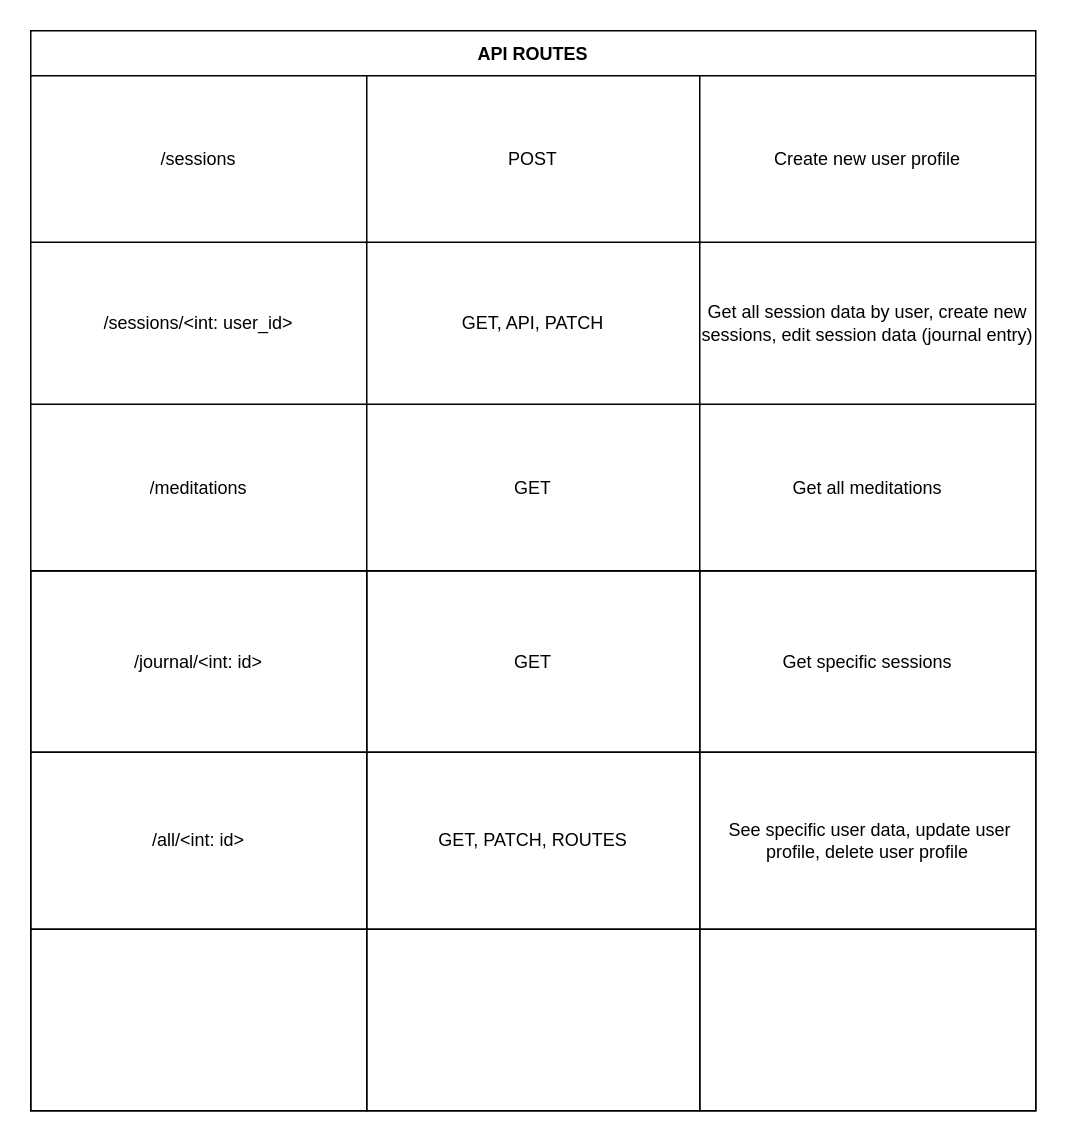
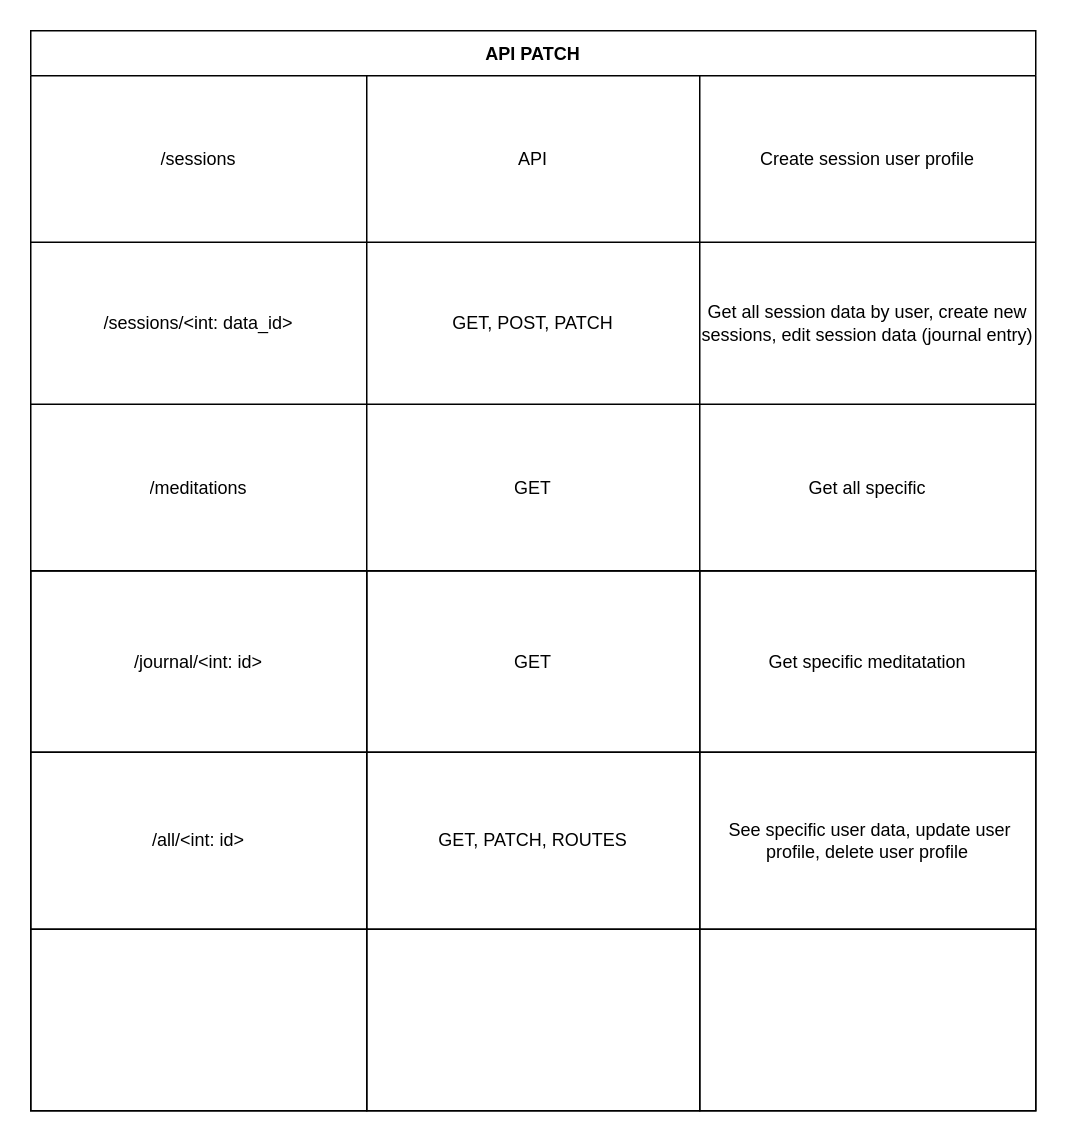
- <mxCell id="2" value="API ROUTES" style="shape=table;startSize=30;container=1;collapsible=0;childLayout=tableLayout;fontStyle=1;align=center;" vertex="1" parent="1"><mxGeometry x="20" y="20" width="670" height="360" as="geometry" /></mxCell>
+ <mxCell id="2" value="API PATCH" style="shape=table;startSize=30;container=1;collapsible=0;childLayout=tableLayout;fontStyle=1;align=center;" vertex="1" parent="1"><mxGeometry x="20" y="20" width="670" height="360" as="geometry" /></mxCell>
- <mxCell id="5" value="POST" style="shape=partialRectangle;html=1;whiteSpace=wrap;connectable=0;fillColor=none;top=0;left=0;bottom=0;right=0;overflow=hidden;" vertex="1" parent="3"><mxGeometry x="224" width="222" height="111" as="geometry"><mxRectangle width="222" height="111" as="alternateBounds" /></mxGeometry></mxCell>
+ <mxCell id="5" value="API" style="shape=partialRectangle;html=1;whiteSpace=wrap;connectable=0;fillColor=none;top=0;left=0;bottom=0;right=0;overflow=hidden;" vertex="1" parent="3"><mxGeometry x="224" width="222" height="111" as="geometry"><mxRectangle width="222" height="111" as="alternateBounds" /></mxGeometry></mxCell>
- <mxCell id="6" value="Create new user profile" style="shape=partialRectangle;html=1;whiteSpace=wrap;connectable=0;fillColor=none;top=0;left=0;bottom=0;right=0;overflow=hidden;" vertex="1" parent="3"><mxGeometry x="446" width="224" height="111" as="geometry"><mxRectangle width="224" height="111" as="alternateBounds" /></mxGeometry></mxCell>
+ <mxCell id="6" value="Create session user profile" style="shape=partialRectangle;html=1;whiteSpace=wrap;connectable=0;fillColor=none;top=0;left=0;bottom=0;right=0;overflow=hidden;" vertex="1" parent="3"><mxGeometry x="446" width="224" height="111" as="geometry"><mxRectangle width="224" height="111" as="alternateBounds" /></mxGeometry></mxCell>
- <mxCell id="8" value="/sessions/&amp;lt;int: user_id&amp;gt;" style="shape=partialRectangle;html=1;whiteSpace=wrap;connectable=0;fillColor=none;top=0;left=0;bottom=0;right=0;overflow=hidden;" vertex="1" parent="7"><mxGeometry width="224" height="108" as="geometry"><mxRectangle width="224" height="108" as="alternateBounds" /></mxGeometry></mxCell>
+ <mxCell id="8" value="/sessions/&amp;lt;int: data_id&amp;gt;" style="shape=partialRectangle;html=1;whiteSpace=wrap;connectable=0;fillColor=none;top=0;left=0;bottom=0;right=0;overflow=hidden;" vertex="1" parent="7"><mxGeometry width="224" height="108" as="geometry"><mxRectangle width="224" height="108" as="alternateBounds" /></mxGeometry></mxCell>
- <mxCell id="9" value="GET, API, PATCH" style="shape=partialRectangle;html=1;whiteSpace=wrap;connectable=0;fillColor=none;top=0;left=0;bottom=0;right=0;overflow=hidden;" vertex="1" parent="7"><mxGeometry x="224" width="222" height="108" as="geometry"><mxRectangle width="222" height="108" as="alternateBounds" /></mxGeometry></mxCell>
+ <mxCell id="9" value="GET, POST, PATCH" style="shape=partialRectangle;html=1;whiteSpace=wrap;connectable=0;fillColor=none;top=0;left=0;bottom=0;right=0;overflow=hidden;" vertex="1" parent="7"><mxGeometry x="224" width="222" height="108" as="geometry"><mxRectangle width="222" height="108" as="alternateBounds" /></mxGeometry></mxCell>
- <mxCell id="14" value="Get all meditations" style="shape=partialRectangle;html=1;whiteSpace=wrap;connectable=0;fillColor=none;top=0;left=0;bottom=0;right=0;overflow=hidden;" vertex="1" parent="11"><mxGeometry x="446" width="224" height="111" as="geometry"><mxRectangle width="224" height="111" as="alternateBounds" /></mxGeometry></mxCell>
+ <mxCell id="14" value="Get all specific" style="shape=partialRectangle;html=1;whiteSpace=wrap;connectable=0;fillColor=none;top=0;left=0;bottom=0;right=0;overflow=hidden;" vertex="1" parent="11"><mxGeometry x="446" width="224" height="111" as="geometry"><mxRectangle width="224" height="111" as="alternateBounds" /></mxGeometry></mxCell>
- <mxCell id="19" value="Get specific sessions" style="connectable=0;recursiveResize=0;strokeColor=inherit;fillColor=none;align=center;whiteSpace=wrap;html=1;" vertex="1" parent="16"><mxGeometry x="446" width="224" height="121" as="geometry"><mxRectangle width="224" height="121" as="alternateBounds" /></mxGeometry></mxCell>
+ <mxCell id="19" value="Get specific meditatation" style="connectable=0;recursiveResize=0;strokeColor=inherit;fillColor=none;align=center;whiteSpace=wrap;html=1;" vertex="1" parent="16"><mxGeometry x="446" width="224" height="121" as="geometry"><mxRectangle width="224" height="121" as="alternateBounds" /></mxGeometry></mxCell>
